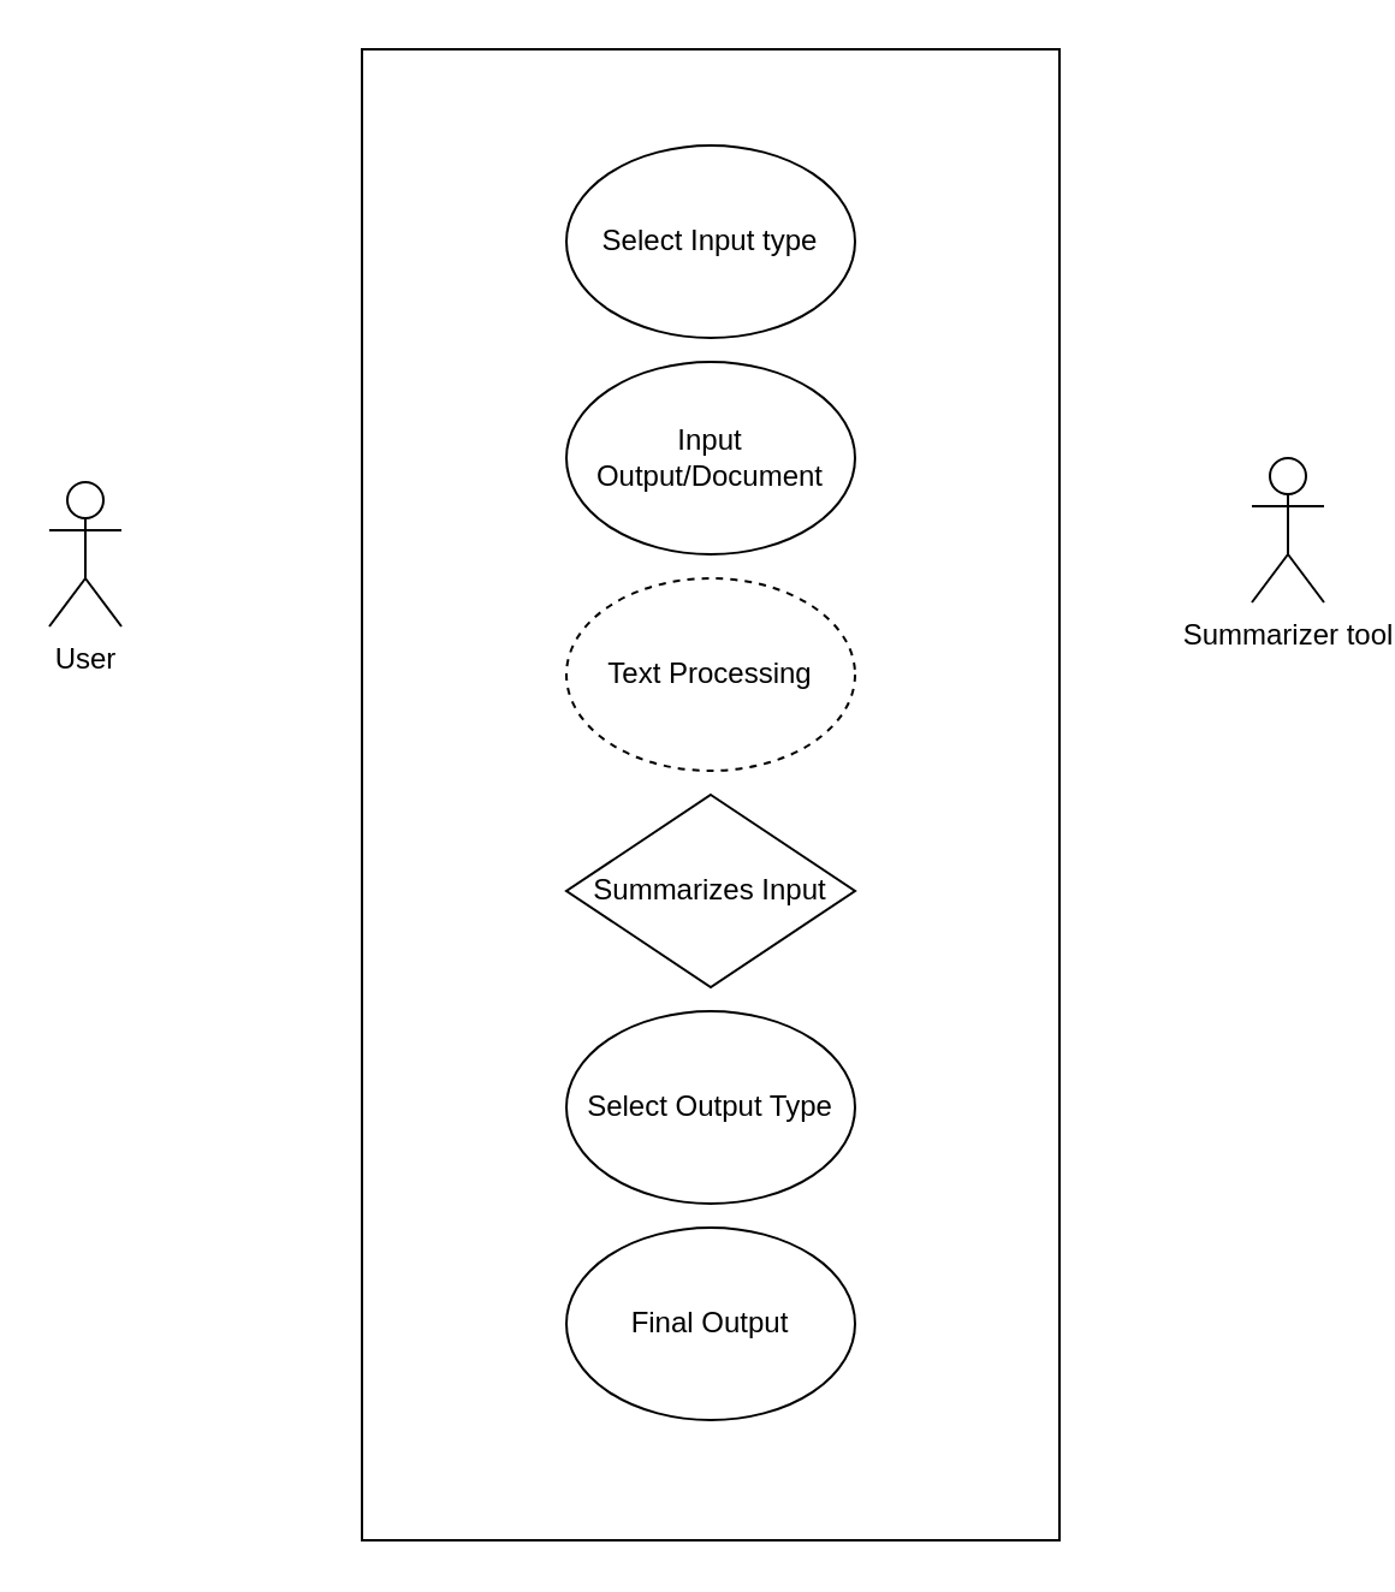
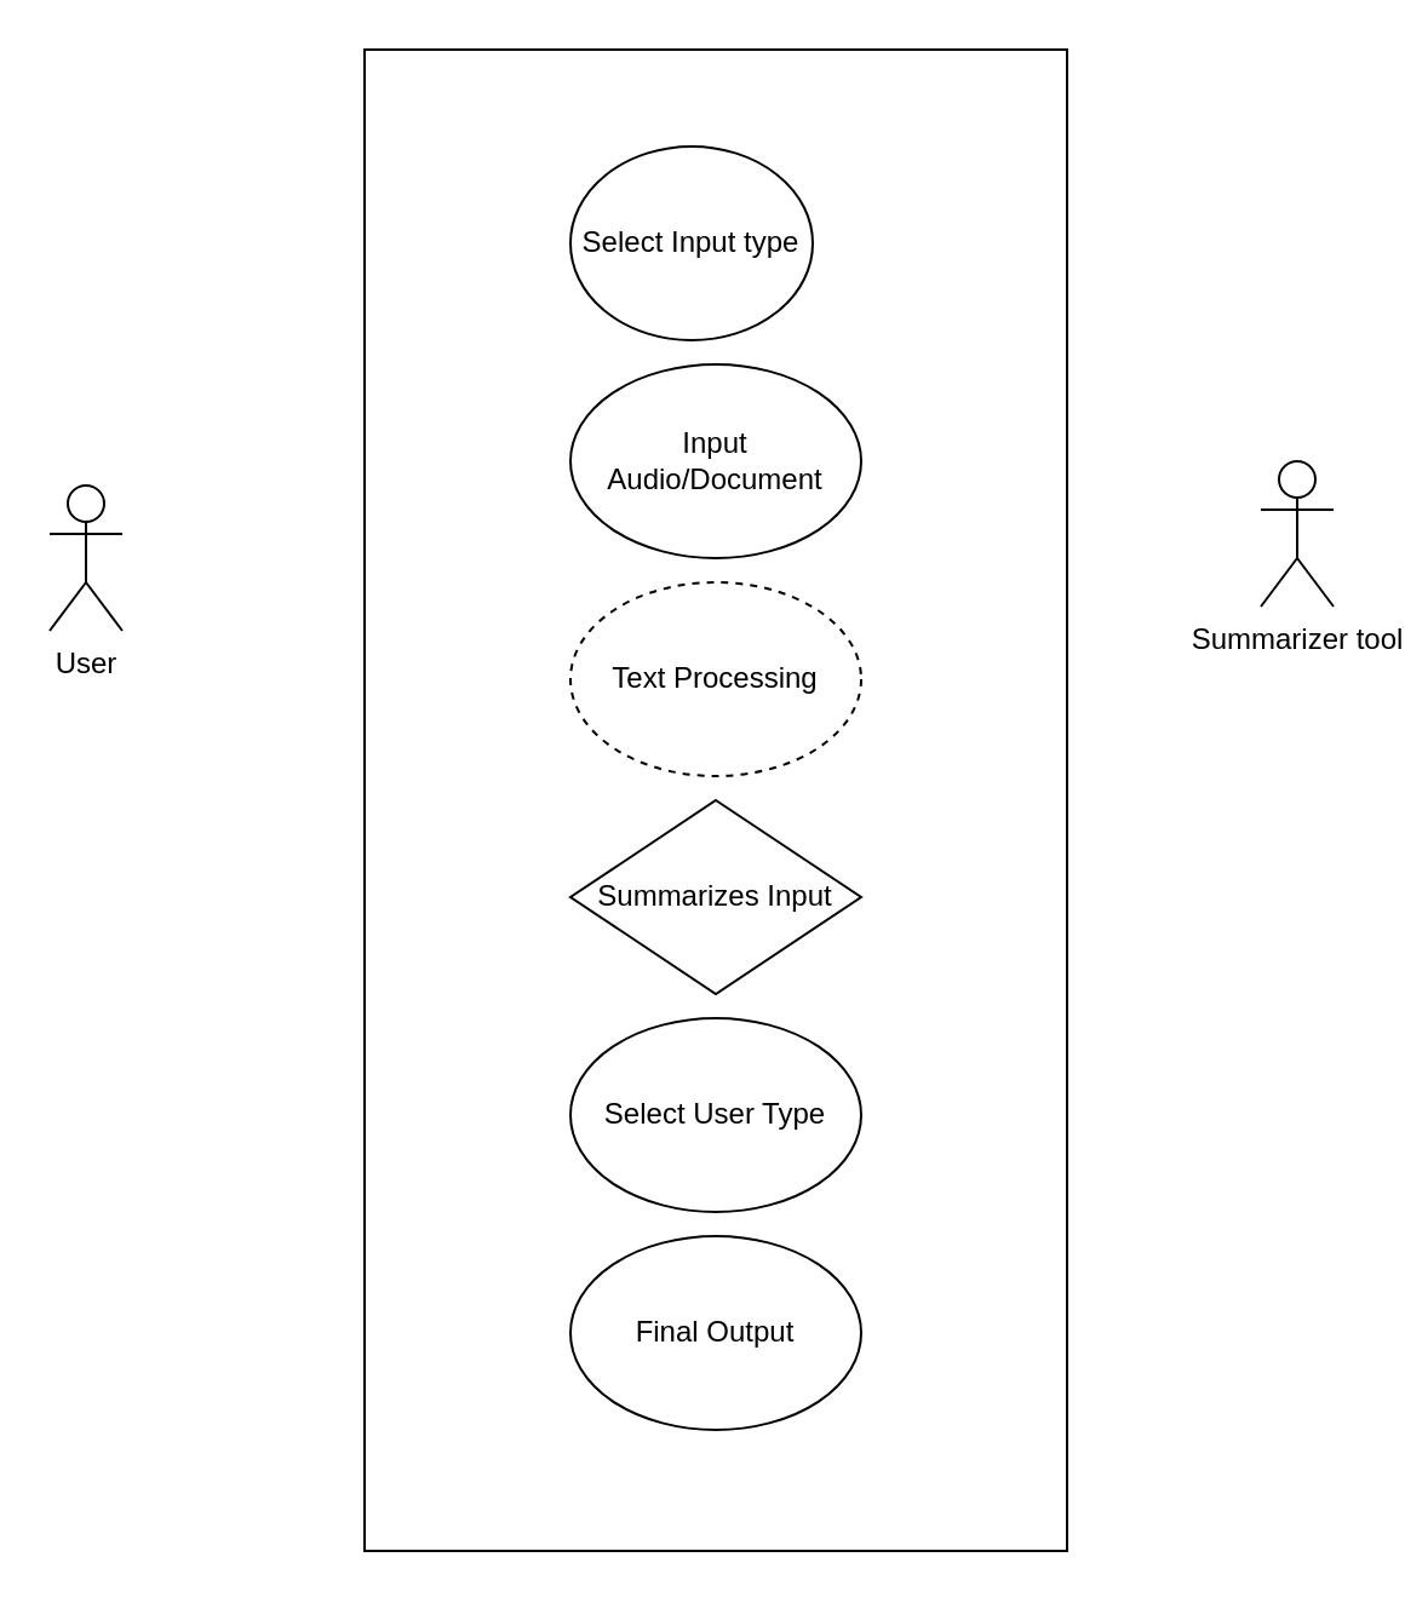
- <mxCell id="3" value="Select Input type" style="ellipse;whiteSpace=wrap;html=1;" vertex="1" parent="1"><mxGeometry x="235" y="60" width="120" height="80" as="geometry" /></mxCell>
+ <mxCell id="3" value="Select Input type" style="ellipse;whiteSpace=wrap;html=1;" vertex="1" parent="1"><mxGeometry x="235" y="60" width="100" height="80" as="geometry" /></mxCell>
- <mxCell id="4" value="Input Output/Document" style="ellipse;whiteSpace=wrap;html=1;" vertex="1" parent="1"><mxGeometry x="235" y="150" width="120" height="80" as="geometry" /></mxCell>
+ <mxCell id="4" value="Input Audio/Document" style="ellipse;whiteSpace=wrap;html=1;" vertex="1" parent="1"><mxGeometry x="235" y="150" width="120" height="80" as="geometry" /></mxCell>
- <mxCell id="9" value="Select Output Type" style="ellipse;whiteSpace=wrap;html=1;" vertex="1" parent="1"><mxGeometry x="235" y="420" width="120" height="80" as="geometry" /></mxCell>
+ <mxCell id="9" value="Select User Type" style="ellipse;whiteSpace=wrap;html=1;" vertex="1" parent="1"><mxGeometry x="235" y="420" width="120" height="80" as="geometry" /></mxCell>
